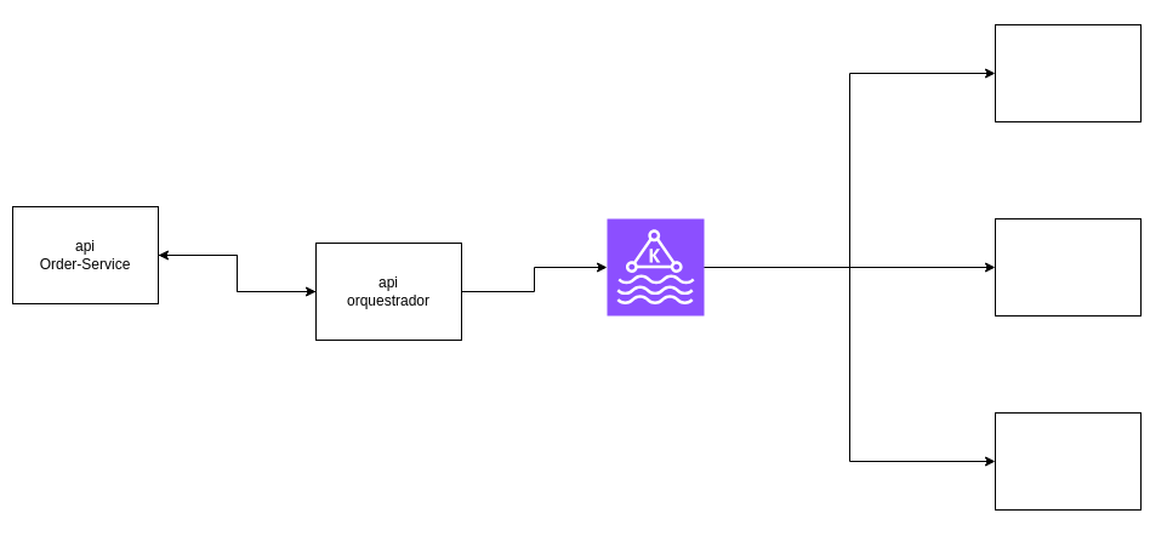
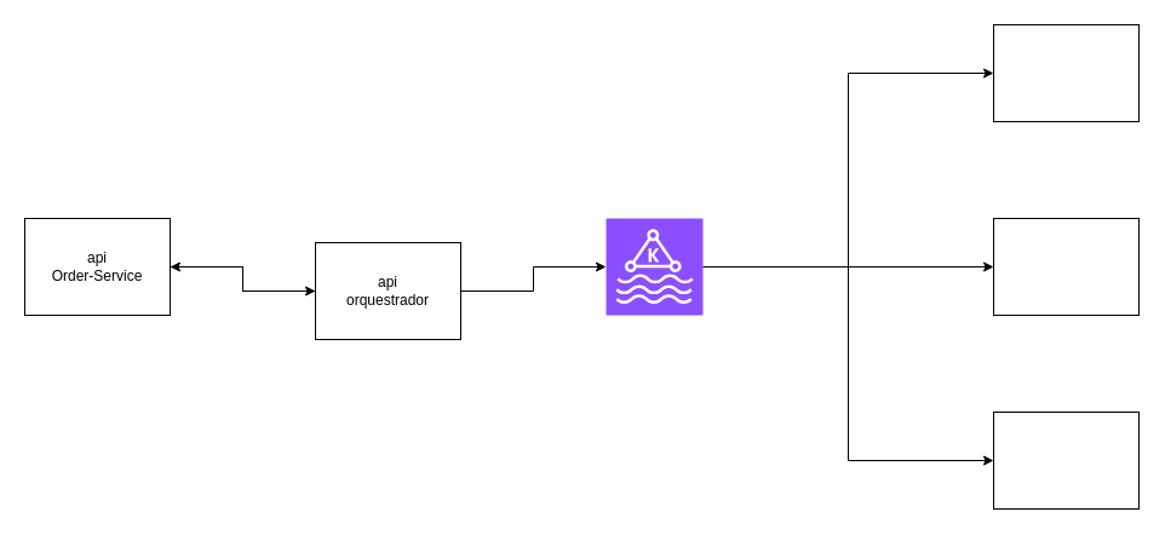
- <mxCell id="13" value="&lt;div&gt;api&lt;/div&gt;&lt;div&gt;Order-Service&lt;/div&gt;" style="rounded=0;whiteSpace=wrap;html=1;" vertex="1" parent="1"><mxGeometry x="10" y="170" width="120" height="80" as="geometry" /></mxCell>
+ <mxCell id="13" value="&lt;div&gt;api&lt;/div&gt;&lt;div&gt;Order-Service&lt;/div&gt;" style="rounded=0;whiteSpace=wrap;html=1;" vertex="1" parent="1"><mxGeometry x="20" y="180" width="120" height="80" as="geometry" /></mxCell>
